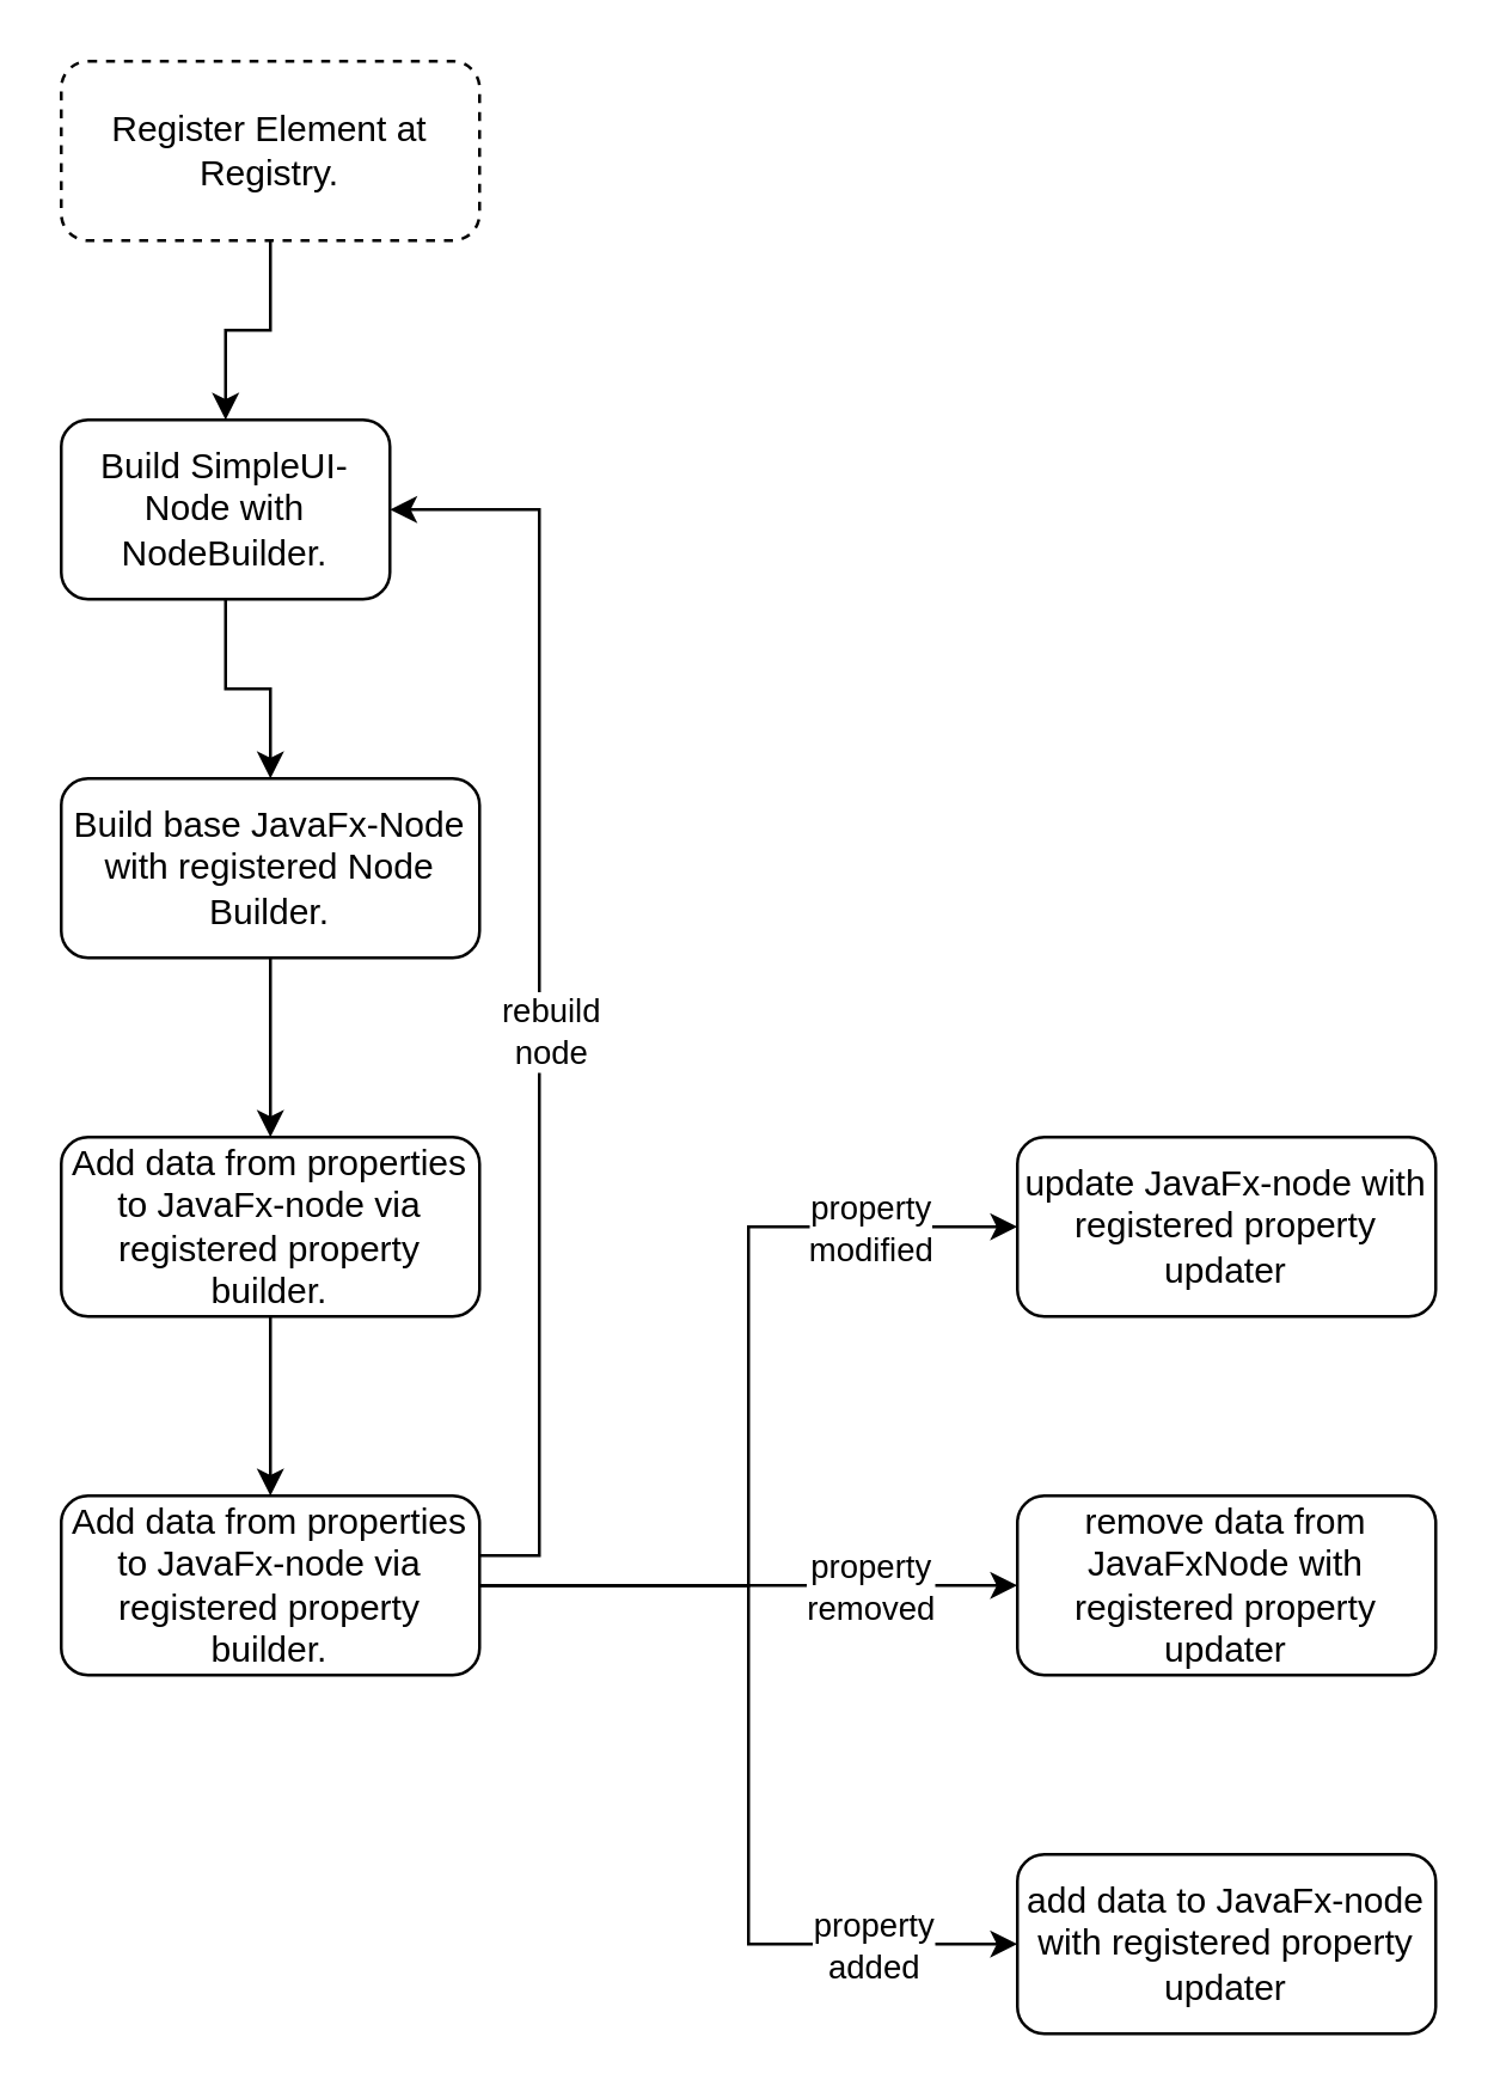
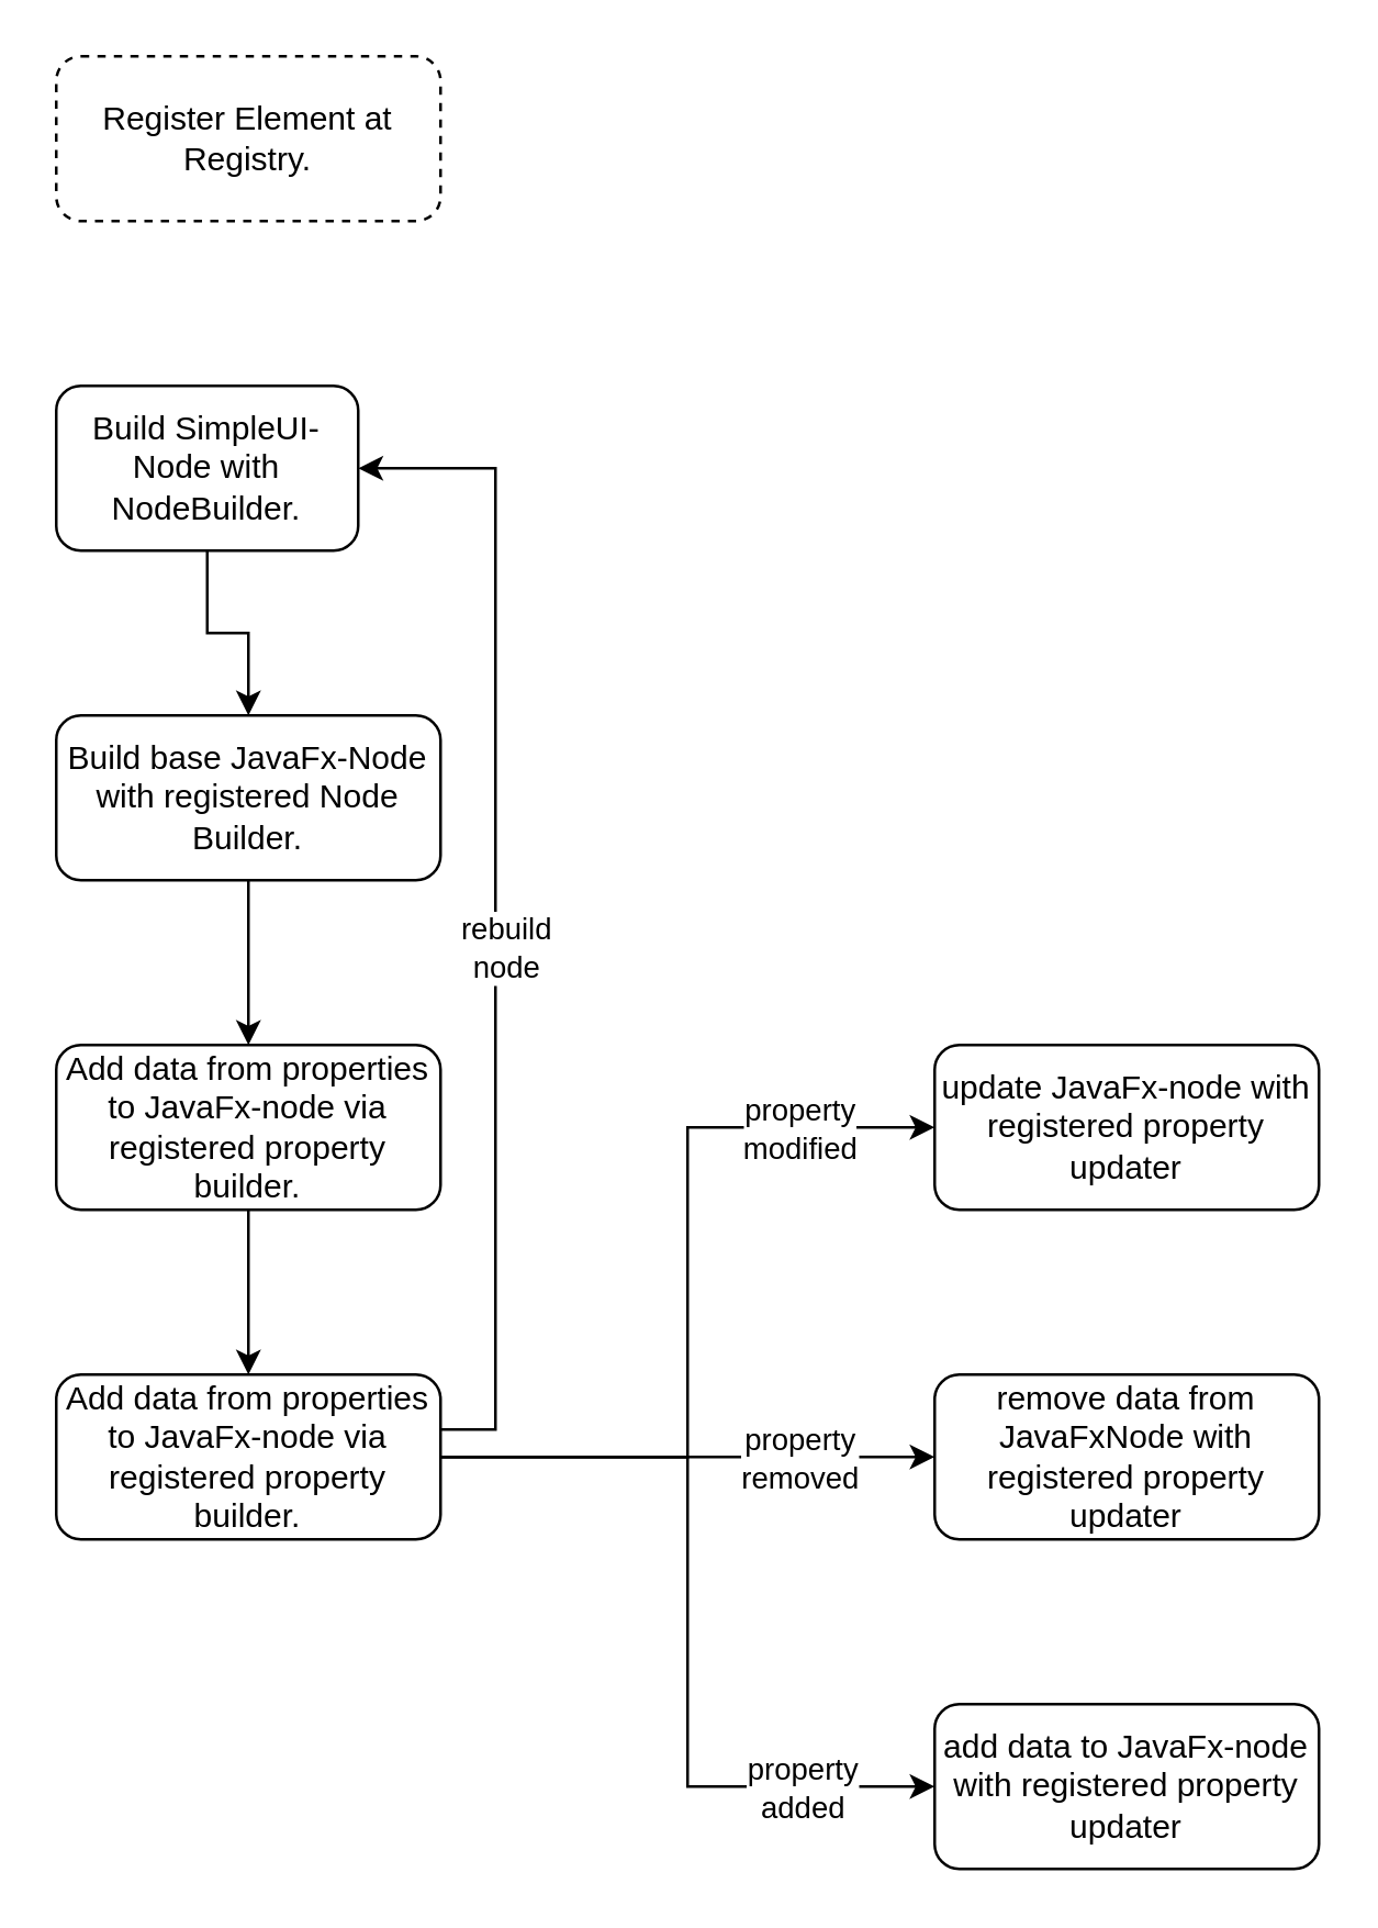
- <mxCell id="4" style="edgeStyle=orthogonalEdgeStyle;rounded=0;orthogonalLoop=1;jettySize=auto;html=1;entryX=0.5;entryY=0;entryDx=0;entryDy=0;" edge="1" parent="1" source="5" target="3"><mxGeometry relative="1" as="geometry" /></mxCell>
